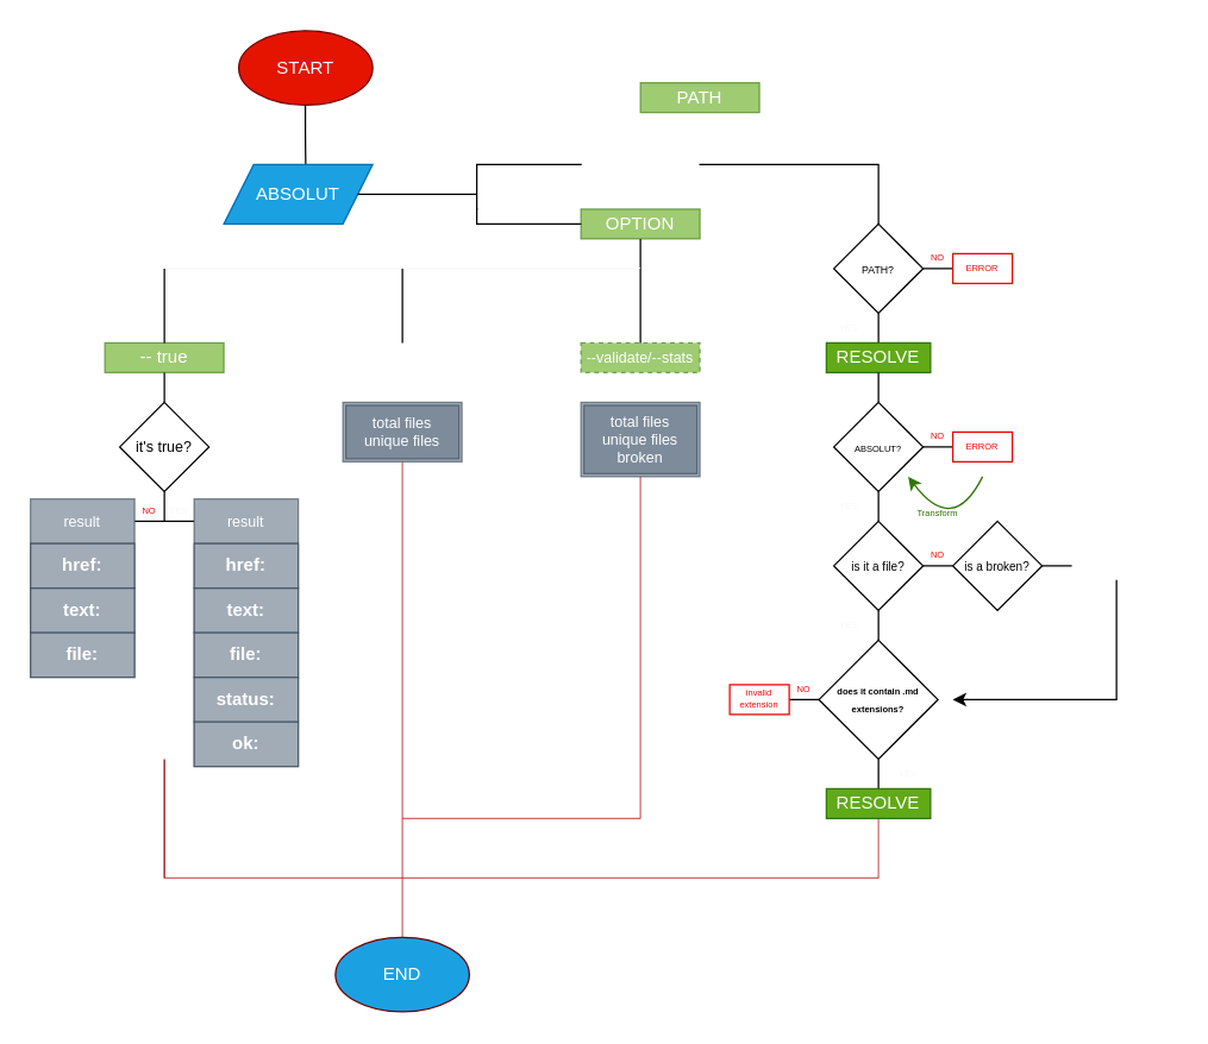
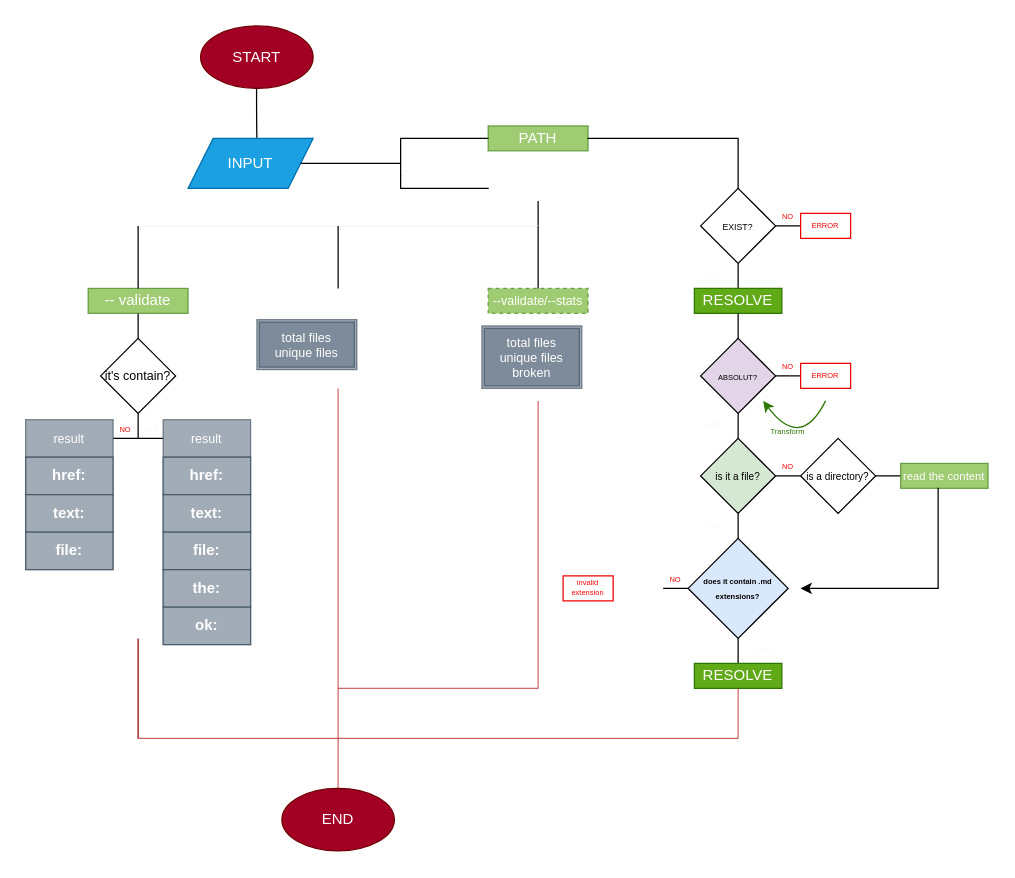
- <mxCell id="2" value="START" style="ellipse;whiteSpace=wrap;html=1;fillColor=#e51400;fontColor=#ffffff;strokeColor=#6F0000;" parent="1" vertex="1"><mxGeometry x="160" y="20" width="90" height="50" as="geometry" /></mxCell>
+ <mxCell id="2" value="START" style="ellipse;whiteSpace=wrap;html=1;fillColor=#a20025;fontColor=#ffffff;strokeColor=#6F0000;" parent="1" vertex="1"><mxGeometry x="160" y="20" width="90" height="50" as="geometry" /></mxCell>
- <mxCell id="8" value="PATH" style="rounded=0;whiteSpace=wrap;html=1;strokeWidth=1;fillColor=#60a917;strokeColor=#2D7600;fontColor=#ffffff;glass=0;shadow=0;opacity=60;" parent="1" vertex="1"><mxGeometry x="430" y="55" width="80" height="20" as="geometry" /></mxCell>
+ <mxCell id="8" value="PATH" style="rounded=0;whiteSpace=wrap;html=1;strokeWidth=1;fillColor=#60a917;strokeColor=#2D7600;fontColor=#ffffff;glass=0;shadow=0;opacity=60;" parent="1" vertex="1"><mxGeometry x="390" y="100" width="80" height="20" as="geometry" /></mxCell>
- <mxCell id="4" value="ABSOLUT" style="shape=parallelogram;perimeter=parallelogramPerimeter;whiteSpace=wrap;html=1;fixedSize=1;fillColor=#1ba1e2;fontColor=#ffffff;strokeColor=#006EAF;" parent="1" vertex="1"><mxGeometry x="150" y="110" width="100" height="40" as="geometry" /></mxCell>
+ <mxCell id="4" value="INPUT" style="shape=parallelogram;perimeter=parallelogramPerimeter;whiteSpace=wrap;html=1;fixedSize=1;fillColor=#1ba1e2;fontColor=#ffffff;strokeColor=#006EAF;" parent="1" vertex="1"><mxGeometry x="150" y="110" width="100" height="40" as="geometry" /></mxCell>
- <mxCell id="9" value="OPTION" style="rounded=0;whiteSpace=wrap;html=1;strokeWidth=1;fillColor=#60a917;fontColor=#ffffff;strokeColor=#2D7600;opacity=60;" parent="1" vertex="1"><mxGeometry x="390" y="140" width="80" height="20" as="geometry" /></mxCell>
- <mxCell id="11" value="&lt;font style=&quot;font-size: 7px;&quot;&gt;PATH?&lt;/font&gt;" style="rhombus;whiteSpace=wrap;html=1;strokeWidth=1;" parent="1" vertex="1"><mxGeometry x="560" y="150" width="60" height="60" as="geometry" /></mxCell>
+ <mxCell id="11" value="&lt;font style=&quot;font-size: 7px;&quot;&gt;EXIST?&lt;/font&gt;" style="rhombus;whiteSpace=wrap;html=1;strokeWidth=1;" parent="1" vertex="1"><mxGeometry x="560" y="150" width="60" height="60" as="geometry" /></mxCell>
- <mxCell id="45" value="-- true" style="rounded=0;whiteSpace=wrap;html=1;strokeWidth=1;fillColor=#60a917;fontColor=#ffffff;strokeColor=#2D7600;opacity=60;" parent="1" vertex="1"><mxGeometry x="70" y="230" width="80" height="20" as="geometry" /></mxCell>
+ <mxCell id="45" value="-- validate" style="rounded=0;whiteSpace=wrap;html=1;strokeWidth=1;fillColor=#60a917;fontColor=#ffffff;strokeColor=#2D7600;opacity=60;" parent="1" vertex="1"><mxGeometry x="70" y="230" width="80" height="20" as="geometry" /></mxCell>
- <mxCell id="62" value="&lt;span style=&quot;background-color: initial;&quot;&gt;total files&lt;/span&gt;&lt;br&gt;unique files" style="shape=ext;double=1;rounded=0;whiteSpace=wrap;html=1;shadow=0;glass=0;sketch=0;strokeColor=#314354;strokeWidth=1;fontFamily=Helvetica;fontSize=10;fontColor=#ffffff;startSize=22;fillColor=#647687;opacity=60;align=center;" parent="1" vertex="1"><mxGeometry x="230" y="270" width="80" height="40" as="geometry" /></mxCell>
+ <mxCell id="62" value="&lt;span style=&quot;background-color: initial;&quot;&gt;total files&lt;/span&gt;&lt;br&gt;unique files" style="shape=ext;double=1;rounded=0;whiteSpace=wrap;html=1;shadow=0;glass=0;sketch=0;strokeColor=#314354;strokeWidth=1;fontFamily=Helvetica;fontSize=10;fontColor=#ffffff;startSize=22;fillColor=#647687;opacity=60;align=center;" parent="1" vertex="1"><mxGeometry x="205" y="255" width="80" height="40" as="geometry" /></mxCell>
- <mxCell id="63" value="total files&lt;br&gt;unique files&lt;br&gt;broken" style="shape=ext;double=1;rounded=0;whiteSpace=wrap;html=1;shadow=0;glass=0;sketch=0;strokeColor=#314354;strokeWidth=1;fontFamily=Helvetica;fontSize=10;fontColor=#ffffff;startSize=22;fillColor=#647687;opacity=60;" parent="1" vertex="1"><mxGeometry x="390" y="270" width="80" height="50" as="geometry" /></mxCell>
+ <mxCell id="63" value="total files&lt;br&gt;unique files&lt;br&gt;broken" style="shape=ext;double=1;rounded=0;whiteSpace=wrap;html=1;shadow=0;glass=0;sketch=0;strokeColor=#314354;strokeWidth=1;fontFamily=Helvetica;fontSize=10;fontColor=#ffffff;startSize=22;fillColor=#647687;opacity=60;" parent="1" vertex="1"><mxGeometry x="385" y="260" width="80" height="50" as="geometry" /></mxCell>
- <mxCell id="51" value="&lt;p style=&quot;line-height: 100%;&quot;&gt;&lt;font style=&quot;font-size: 10px;&quot;&gt;it's true?&lt;/font&gt;&lt;br&gt;&lt;/p&gt;" style="rhombus;whiteSpace=wrap;html=1;strokeWidth=1;spacing=2;" parent="1" vertex="1"><mxGeometry x="80" y="270" width="60" height="60" as="geometry" /></mxCell>
+ <mxCell id="51" value="&lt;p style=&quot;line-height: 100%;&quot;&gt;&lt;font style=&quot;font-size: 10px;&quot;&gt;it's contain?&lt;/font&gt;&lt;br&gt;&lt;/p&gt;" style="rhombus;whiteSpace=wrap;html=1;strokeWidth=1;spacing=2;" parent="1" vertex="1"><mxGeometry x="80" y="270" width="60" height="60" as="geometry" /></mxCell>
- <mxCell id="13" value="&lt;p style=&quot;line-height: 100%;&quot;&gt;&lt;span style=&quot;font-size: 6px;&quot;&gt;ABSOLUT?&lt;br&gt;&lt;/span&gt;&lt;/p&gt;" style="rhombus;whiteSpace=wrap;html=1;strokeWidth=1;spacing=2;" parent="1" vertex="1"><mxGeometry x="560" y="270" width="60" height="60" as="geometry" /></mxCell>
+ <mxCell id="13" value="&lt;p style=&quot;line-height: 100%;&quot;&gt;&lt;span style=&quot;font-size: 6px;&quot;&gt;ABSOLUT?&lt;br&gt;&lt;/span&gt;&lt;/p&gt;" style="rhombus;whiteSpace=wrap;html=1;strokeWidth=1;spacing=2;fillColor=#e1d5e7;" parent="1" vertex="1"><mxGeometry x="560" y="270" width="60" height="60" as="geometry" /></mxCell>
- <mxCell id="25" value="&lt;p style=&quot;line-height: 100%;&quot;&gt;&lt;font style=&quot;font-size: 8px;&quot;&gt;is it a file?&lt;/font&gt;&lt;br&gt;&lt;/p&gt;" style="rhombus;whiteSpace=wrap;html=1;strokeWidth=1;spacing=2;" parent="1" vertex="1"><mxGeometry x="560" y="350" width="60" height="60" as="geometry" /></mxCell>
+ <mxCell id="25" value="&lt;p style=&quot;line-height: 100%;&quot;&gt;&lt;font style=&quot;font-size: 8px;&quot;&gt;is it a file?&lt;/font&gt;&lt;br&gt;&lt;/p&gt;" style="rhombus;whiteSpace=wrap;html=1;strokeWidth=1;spacing=2;fillColor=#d5e8d4;" parent="1" vertex="1"><mxGeometry x="560" y="350" width="60" height="60" as="geometry" /></mxCell>
- <mxCell id="29" value="&lt;p style=&quot;line-height: 100%;&quot;&gt;&lt;span style=&quot;font-size: 8px;&quot;&gt;is a broken?&lt;/span&gt;&lt;br&gt;&lt;/p&gt;" style="rhombus;whiteSpace=wrap;html=1;strokeWidth=1;spacing=2;" parent="1" vertex="1"><mxGeometry x="640" y="350" width="60" height="60" as="geometry" /></mxCell>
+ <mxCell id="29" value="&lt;p style=&quot;line-height: 100%;&quot;&gt;&lt;span style=&quot;font-size: 8px;&quot;&gt;is a directory?&lt;/span&gt;&lt;br&gt;&lt;/p&gt;" style="rhombus;whiteSpace=wrap;html=1;strokeWidth=1;spacing=2;" parent="1" vertex="1"><mxGeometry x="640" y="350" width="60" height="60" as="geometry" /></mxCell>
+ <mxCell id="31" value="&lt;font style=&quot;font-size: 9px;&quot;&gt;read the content&lt;/font&gt;" style="rounded=0;whiteSpace=wrap;html=1;strokeWidth=1;fillColor=#60a917;strokeColor=#2D7600;fontColor=#ffffff;opacity=60;" parent="1" vertex="1"><mxGeometry x="720" y="370" width="70" height="20" as="geometry" /></mxCell>
- <mxCell id="75" value="&lt;font style=&quot;font-size: 12px;&quot;&gt;&lt;b&gt;status:&lt;/b&gt;&lt;/font&gt;" style="text;strokeColor=#314354;fillColor=#647687;align=center;verticalAlign=middle;spacingLeft=4;spacingRight=4;overflow=hidden;points=[[0,0.5],[1,0.5]];portConstraint=eastwest;rotatable=0;whiteSpace=wrap;html=1;rounded=0;shadow=0;glass=0;sketch=0;strokeWidth=1;fontSize=10;fontColor=#ffffff;opacity=60;" parent="71" vertex="1"><mxGeometry y="120" width="70" height="30" as="geometry" /></mxCell>
+ <mxCell id="75" value="&lt;font style=&quot;font-size: 12px;&quot;&gt;&lt;b&gt;the:&lt;/b&gt;&lt;/font&gt;" style="text;strokeColor=#314354;fillColor=#647687;align=center;verticalAlign=middle;spacingLeft=4;spacingRight=4;overflow=hidden;points=[[0,0.5],[1,0.5]];portConstraint=eastwest;rotatable=0;whiteSpace=wrap;html=1;rounded=0;shadow=0;glass=0;sketch=0;strokeWidth=1;fontSize=10;fontColor=#ffffff;opacity=60;" parent="71" vertex="1"><mxGeometry y="120" width="70" height="30" as="geometry" /></mxCell>
- <mxCell id="41" value="invalid extension" style="rounded=0;whiteSpace=wrap;html=1;strokeWidth=1;fontSize=6;fontColor=#f20707;strokeColor=#ef0101;" parent="1" vertex="1"><mxGeometry x="490" y="460" width="40" height="20" as="geometry" /></mxCell>
+ <mxCell id="41" value="invalid extension" style="rounded=0;whiteSpace=wrap;html=1;strokeWidth=1;fontSize=6;fontColor=#f20707;strokeColor=#ef0101;" parent="1" vertex="1"><mxGeometry x="450" y="460" width="40" height="20" as="geometry" /></mxCell>
- <mxCell id="33" value="&lt;h5 style=&quot;line-height: 100%;&quot;&gt;&lt;font style=&quot;font-size: 6px;&quot;&gt;does it contain .md extensions?&lt;/font&gt;&lt;/h5&gt;" style="rhombus;whiteSpace=wrap;html=1;strokeWidth=1;spacing=2;" parent="1" vertex="1"><mxGeometry x="550" y="430" width="80" height="80" as="geometry" /></mxCell>
+ <mxCell id="33" value="&lt;h5 style=&quot;line-height: 100%;&quot;&gt;&lt;font style=&quot;font-size: 6px;&quot;&gt;does it contain .md extensions?&lt;/font&gt;&lt;/h5&gt;" style="rhombus;whiteSpace=wrap;html=1;strokeWidth=1;spacing=2;fillColor=#dae8fc;" parent="1" vertex="1"><mxGeometry x="550" y="430" width="80" height="80" as="geometry" /></mxCell>
- <mxCell id="70" value="END" style="ellipse;whiteSpace=wrap;html=1;fillColor=#1ba1e2;fontColor=#ffffff;strokeColor=#6F0000;" parent="1" vertex="1"><mxGeometry x="225" y="630" width="90" height="50" as="geometry" /></mxCell>
+ <mxCell id="70" value="END" style="ellipse;whiteSpace=wrap;html=1;fillColor=#a20025;fontColor=#ffffff;strokeColor=#6F0000;" parent="1" vertex="1"><mxGeometry x="225" y="630" width="90" height="50" as="geometry" /></mxCell>
